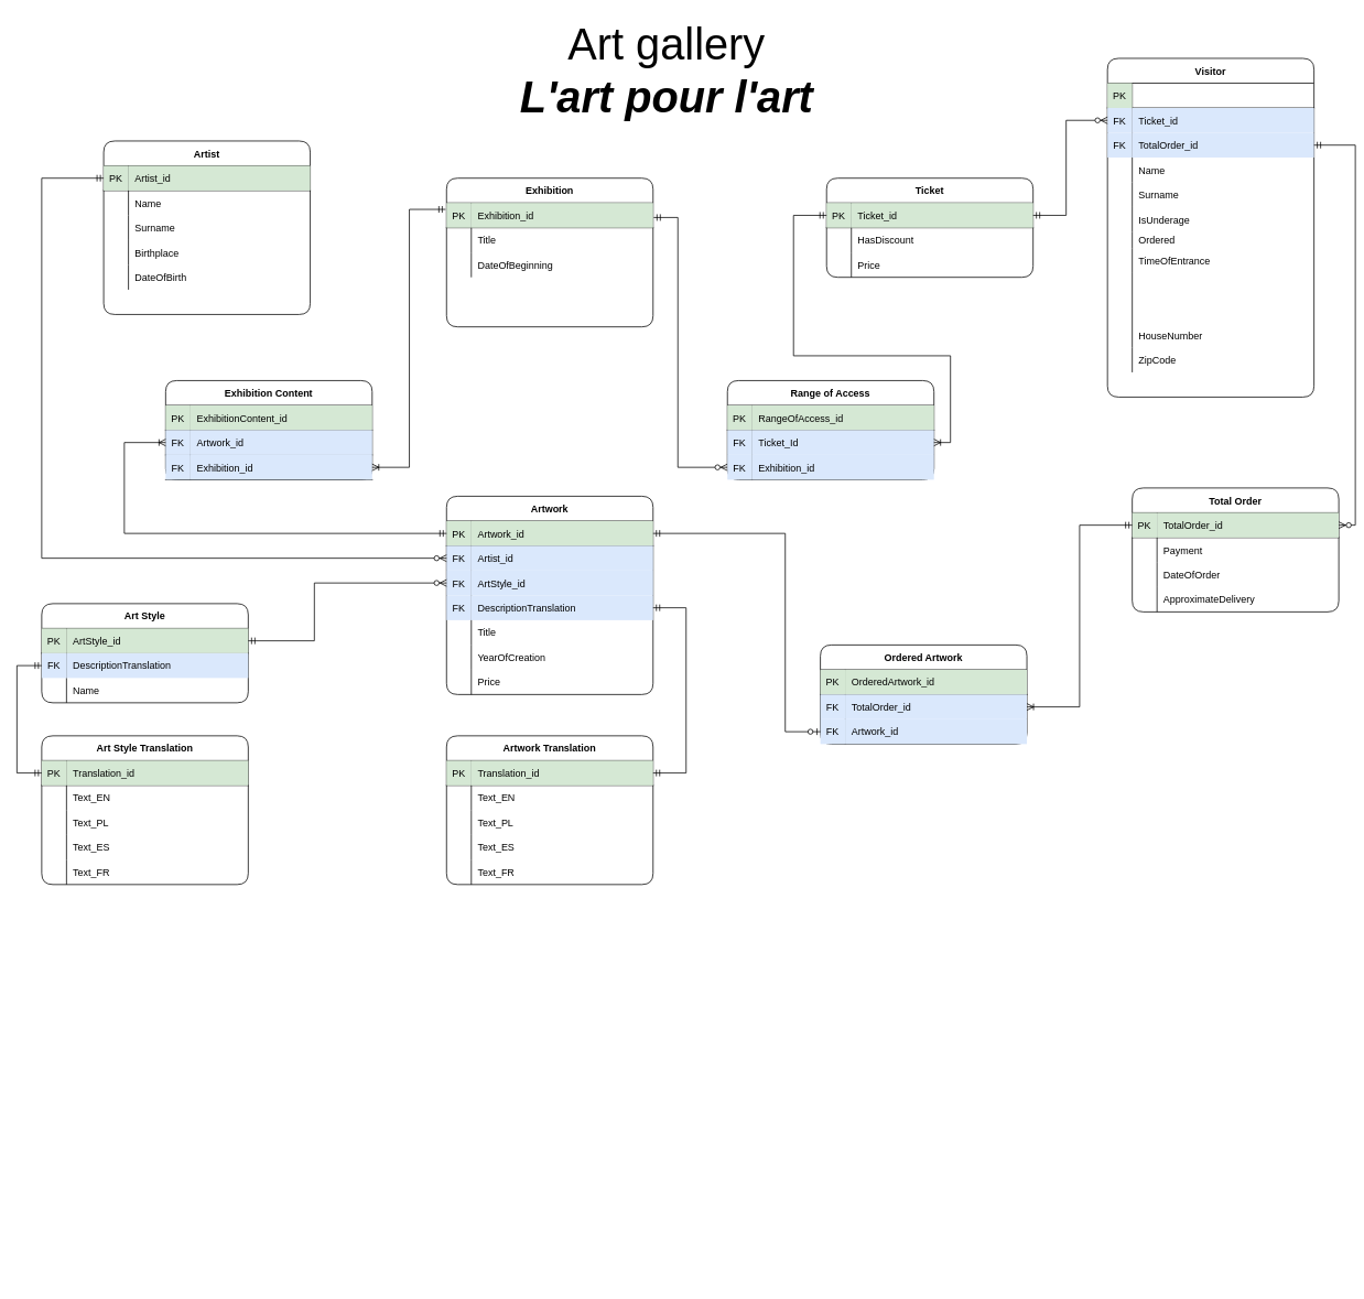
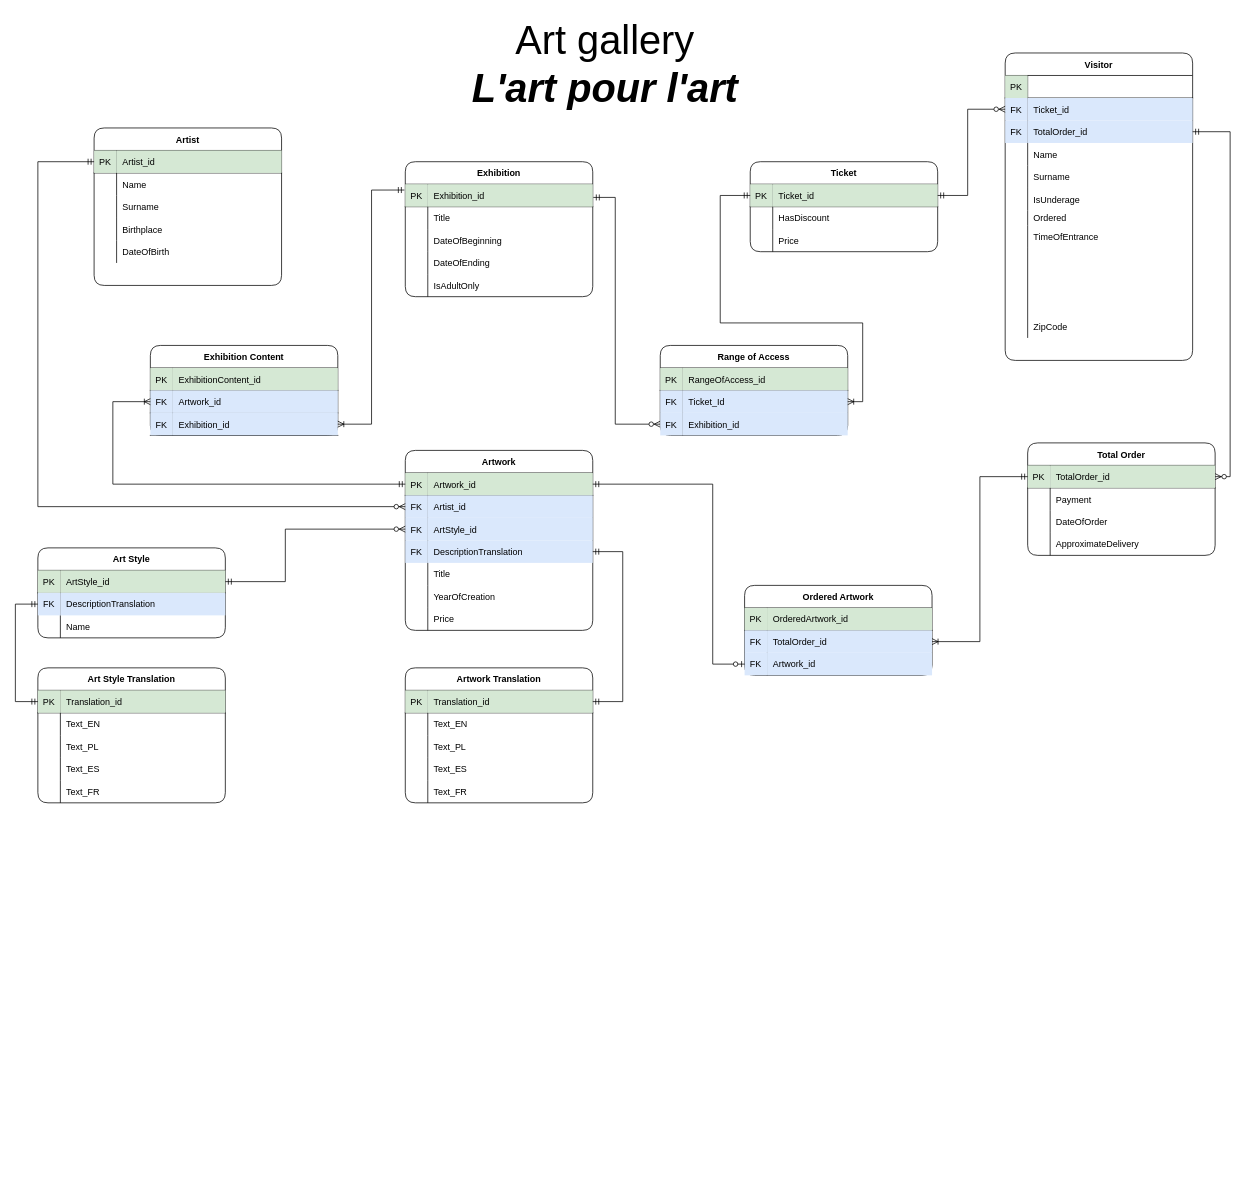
+ <mxCell id="66" value="DateOfEnding" style="shape=partialRectangle;overflow=hidden;connectable=0;fillColor=none;top=0;left=0;bottom=0;right=0;align=left;spacingLeft=6;strokeColor=none;" parent="64" vertex="1"><mxGeometry x="30" width="220" height="30" as="geometry" /></mxCell>
+ <mxCell id="69" value="IsAdultOnly" style="shape=partialRectangle;overflow=hidden;connectable=0;fillColor=none;top=0;left=0;bottom=0;right=0;align=left;spacingLeft=6;strokeColor=none;" parent="67" vertex="1"><mxGeometry x="30" width="220" height="30" as="geometry" /></mxCell>
- <mxCell id="123" value="HouseNumber" style="shape=partialRectangle;overflow=hidden;connectable=0;fillColor=none;top=0;left=0;bottom=0;right=0;align=left;spacingLeft=6;strokeColor=none;" parent="121" vertex="1"><mxGeometry x="30" width="220" height="30" as="geometry" /></mxCell>
